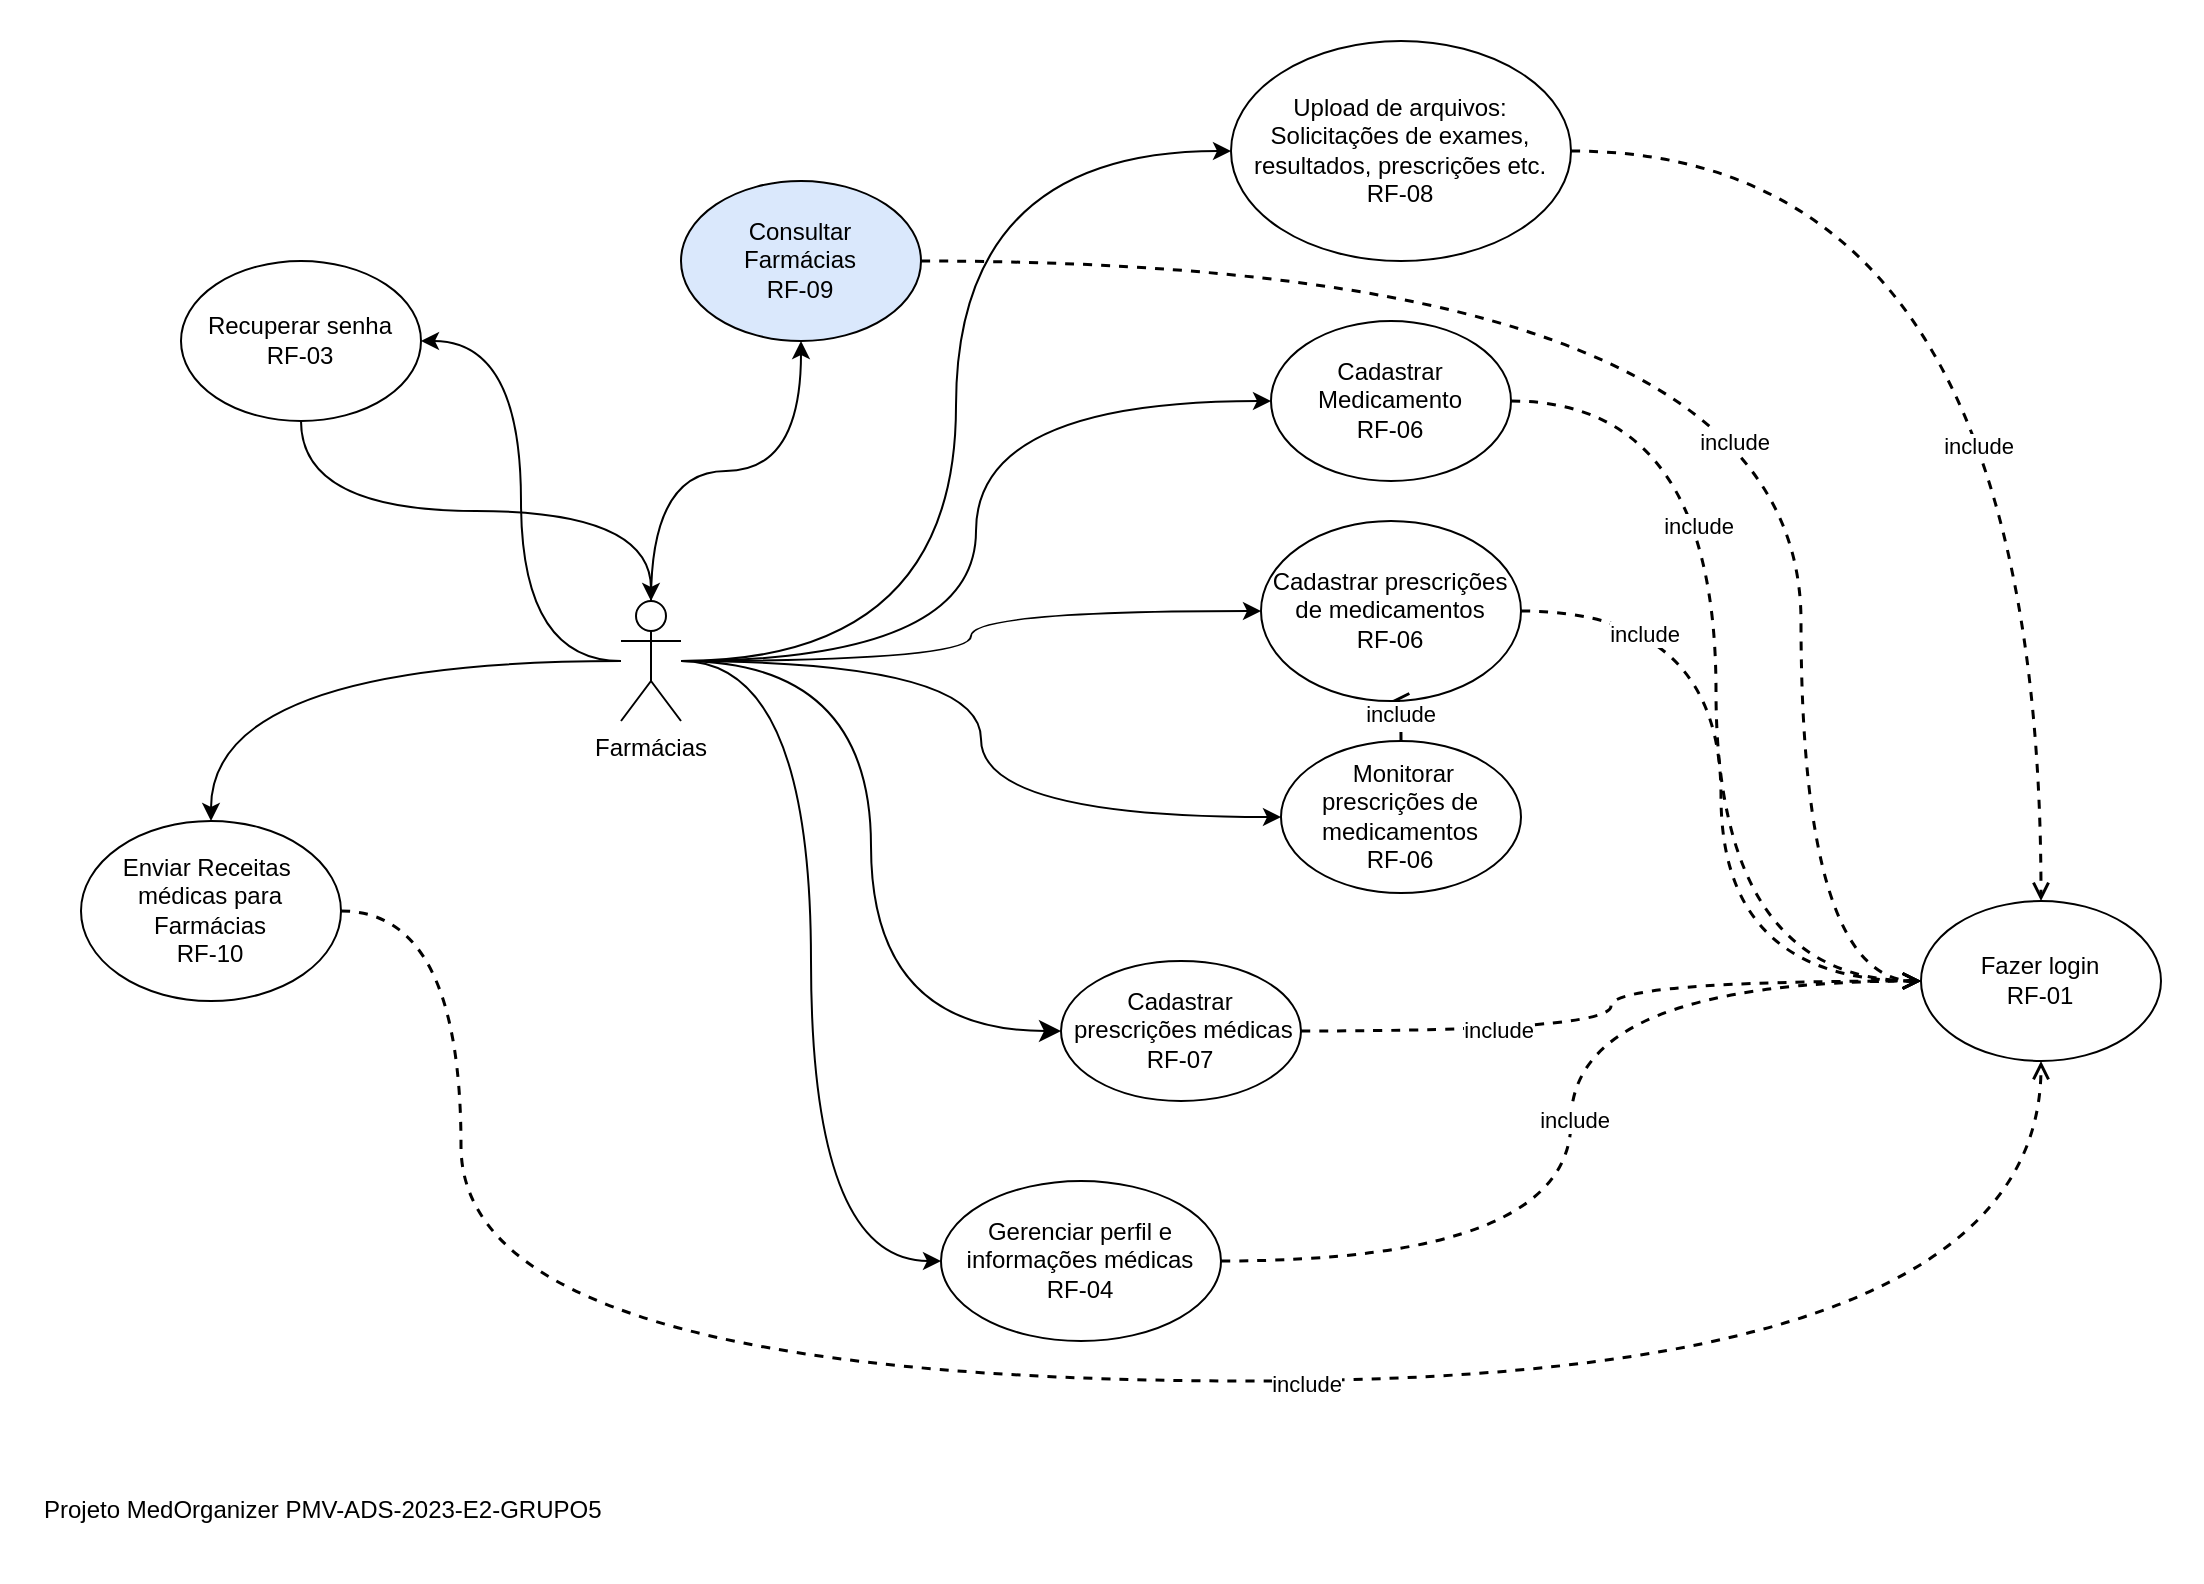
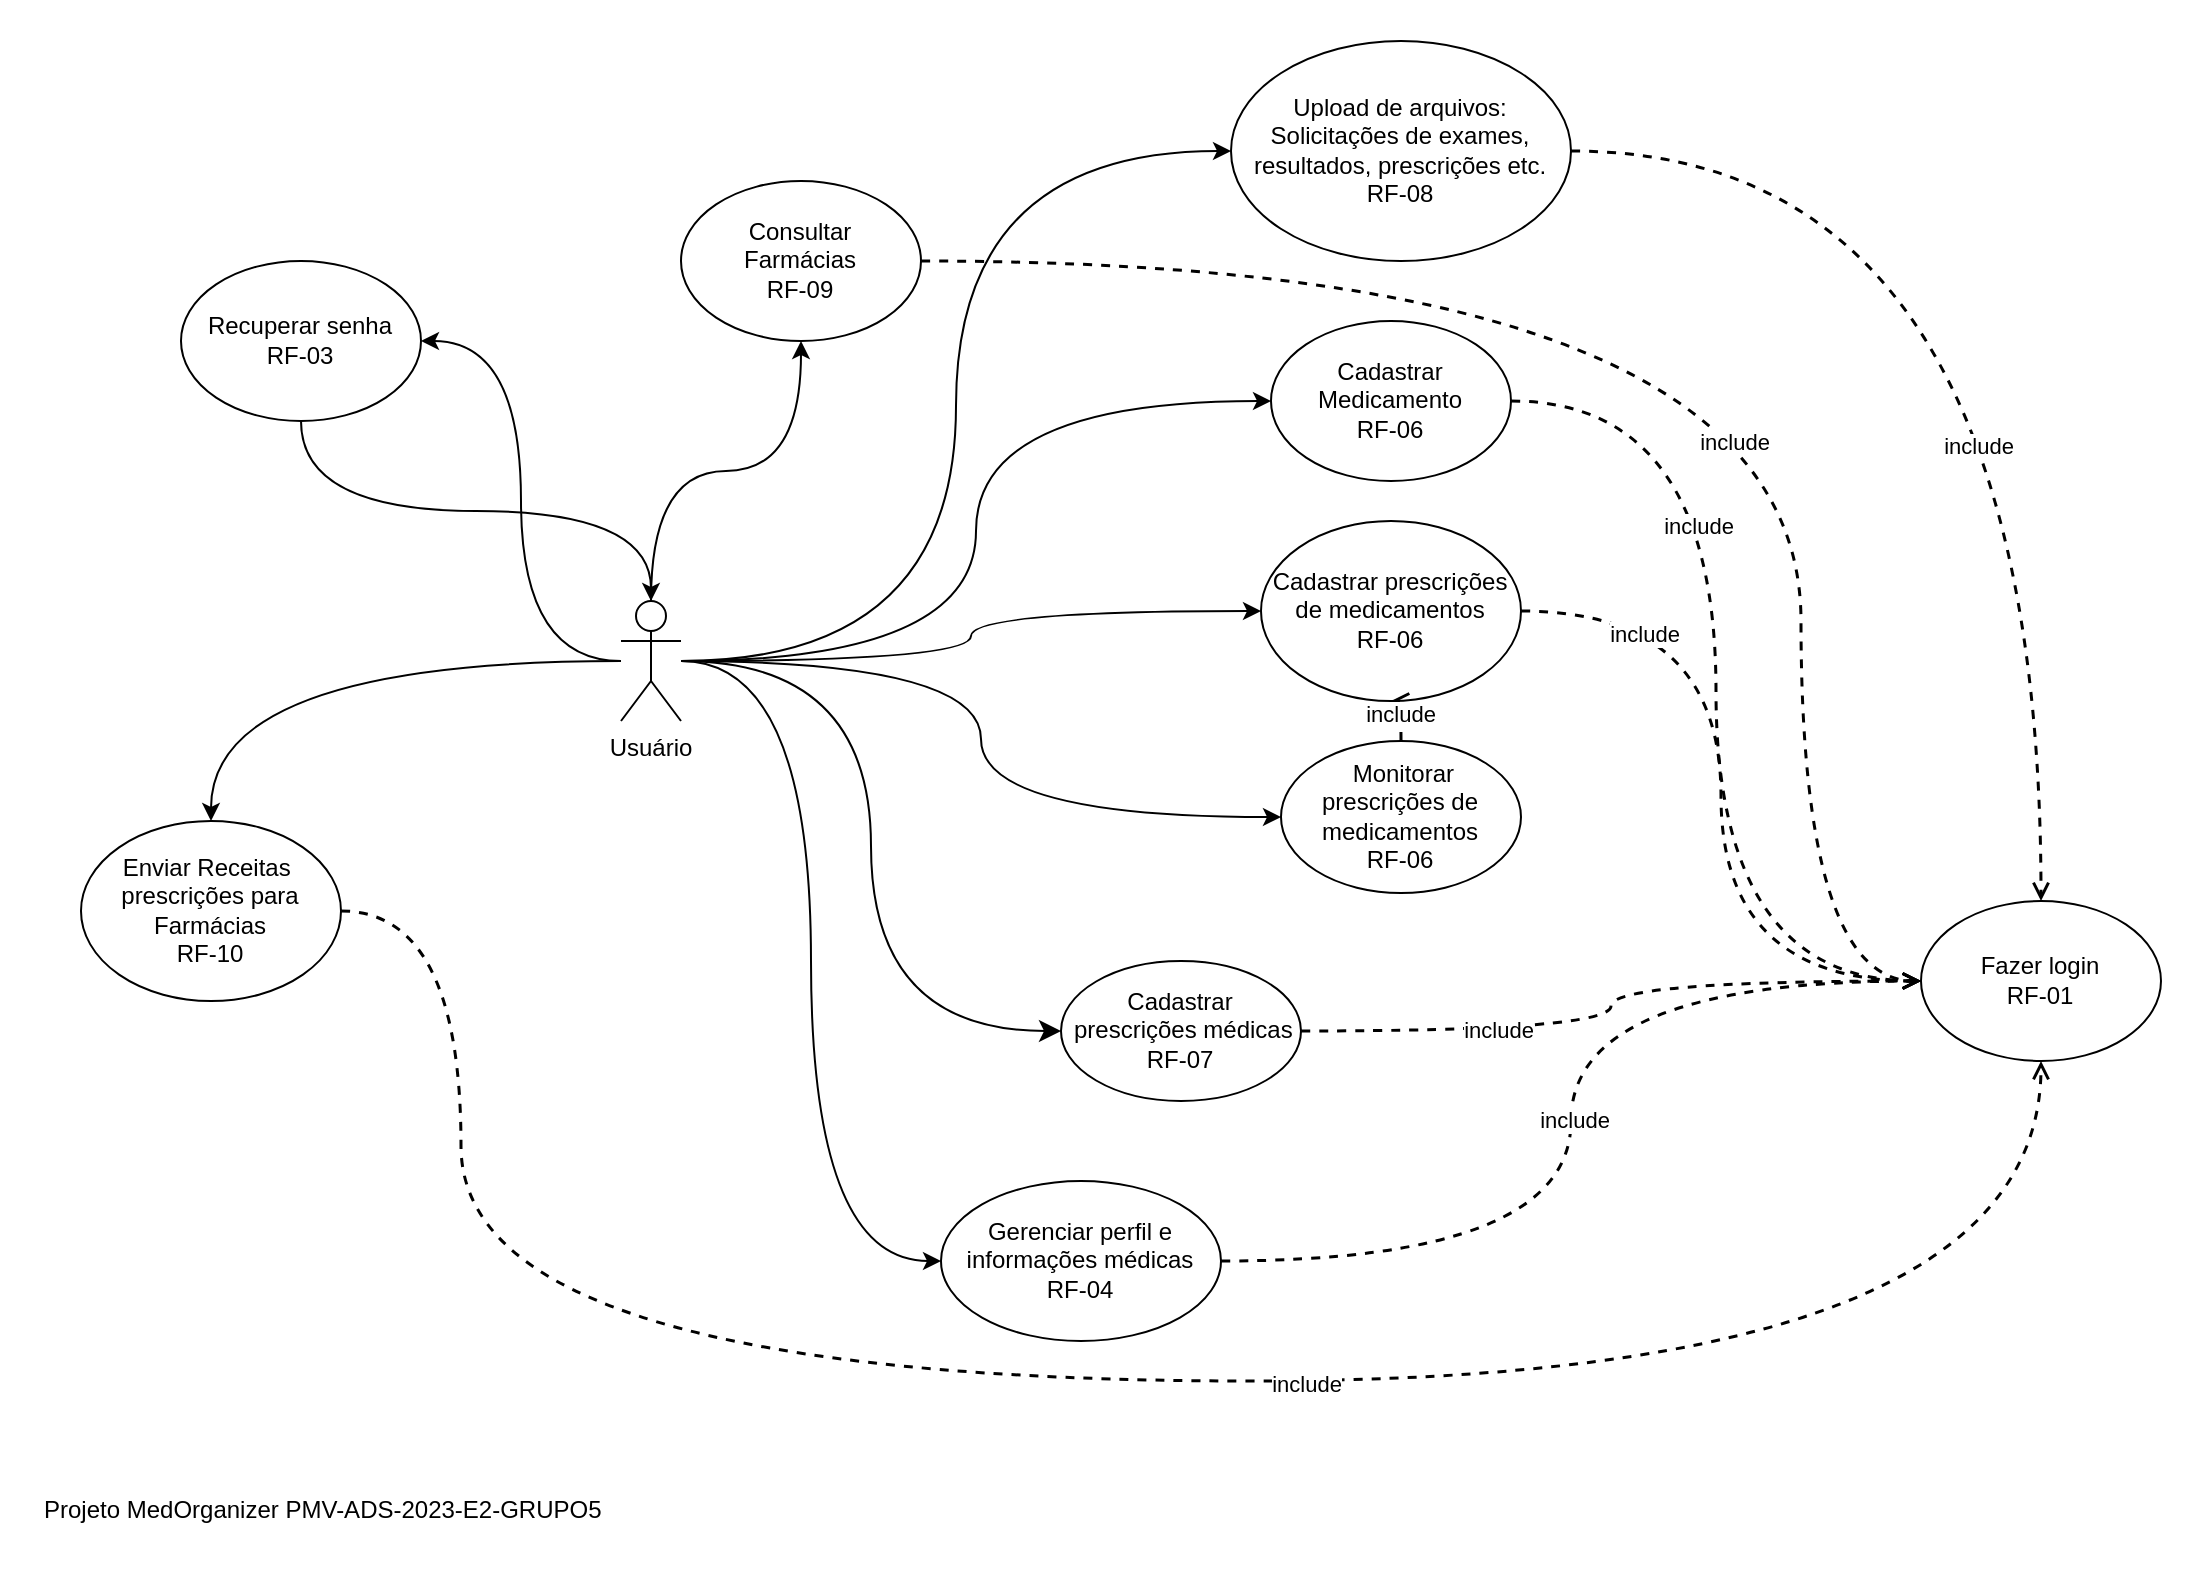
- <mxCell id="27" value="Consultar &lt;br&gt;Farmácias&lt;br&gt;RF-09" style="ellipse;whiteSpace=wrap;html=1;fillColor=#dae8fc;" vertex="1" parent="1"><mxGeometry x="340" y="90" width="120" height="80" as="geometry" /></mxCell>
+ <mxCell id="27" value="Consultar &lt;br&gt;Farmácias&lt;br&gt;RF-09" style="ellipse;whiteSpace=wrap;html=1;" vertex="1" parent="1"><mxGeometry x="340" y="90" width="120" height="80" as="geometry" /></mxCell>
- <mxCell id="11" value="Farmácias" style="shape=umlActor;verticalLabelPosition=bottom;verticalAlign=top;html=1;outlineConnect=0;" vertex="1" parent="1"><mxGeometry x="310" y="300" width="30" height="60" as="geometry" /></mxCell>
+ <mxCell id="11" value="Usuário" style="shape=umlActor;verticalLabelPosition=bottom;verticalAlign=top;html=1;outlineConnect=0;" vertex="1" parent="1"><mxGeometry x="310" y="300" width="30" height="60" as="geometry" /></mxCell>
- <mxCell id="24" value="Enviar Receitas&amp;nbsp;&lt;br&gt;médicas para Farmácias&lt;br&gt;RF-10" style="ellipse;whiteSpace=wrap;html=1;verticalAlign=middle;" vertex="1" parent="1"><mxGeometry x="40" y="410" width="130" height="90" as="geometry" /></mxCell>
+ <mxCell id="24" value="Enviar Receitas&amp;nbsp;&lt;br&gt;prescrições para Farmácias&lt;br&gt;RF-10" style="ellipse;whiteSpace=wrap;html=1;verticalAlign=middle;" vertex="1" parent="1"><mxGeometry x="40" y="410" width="130" height="90" as="geometry" /></mxCell>
